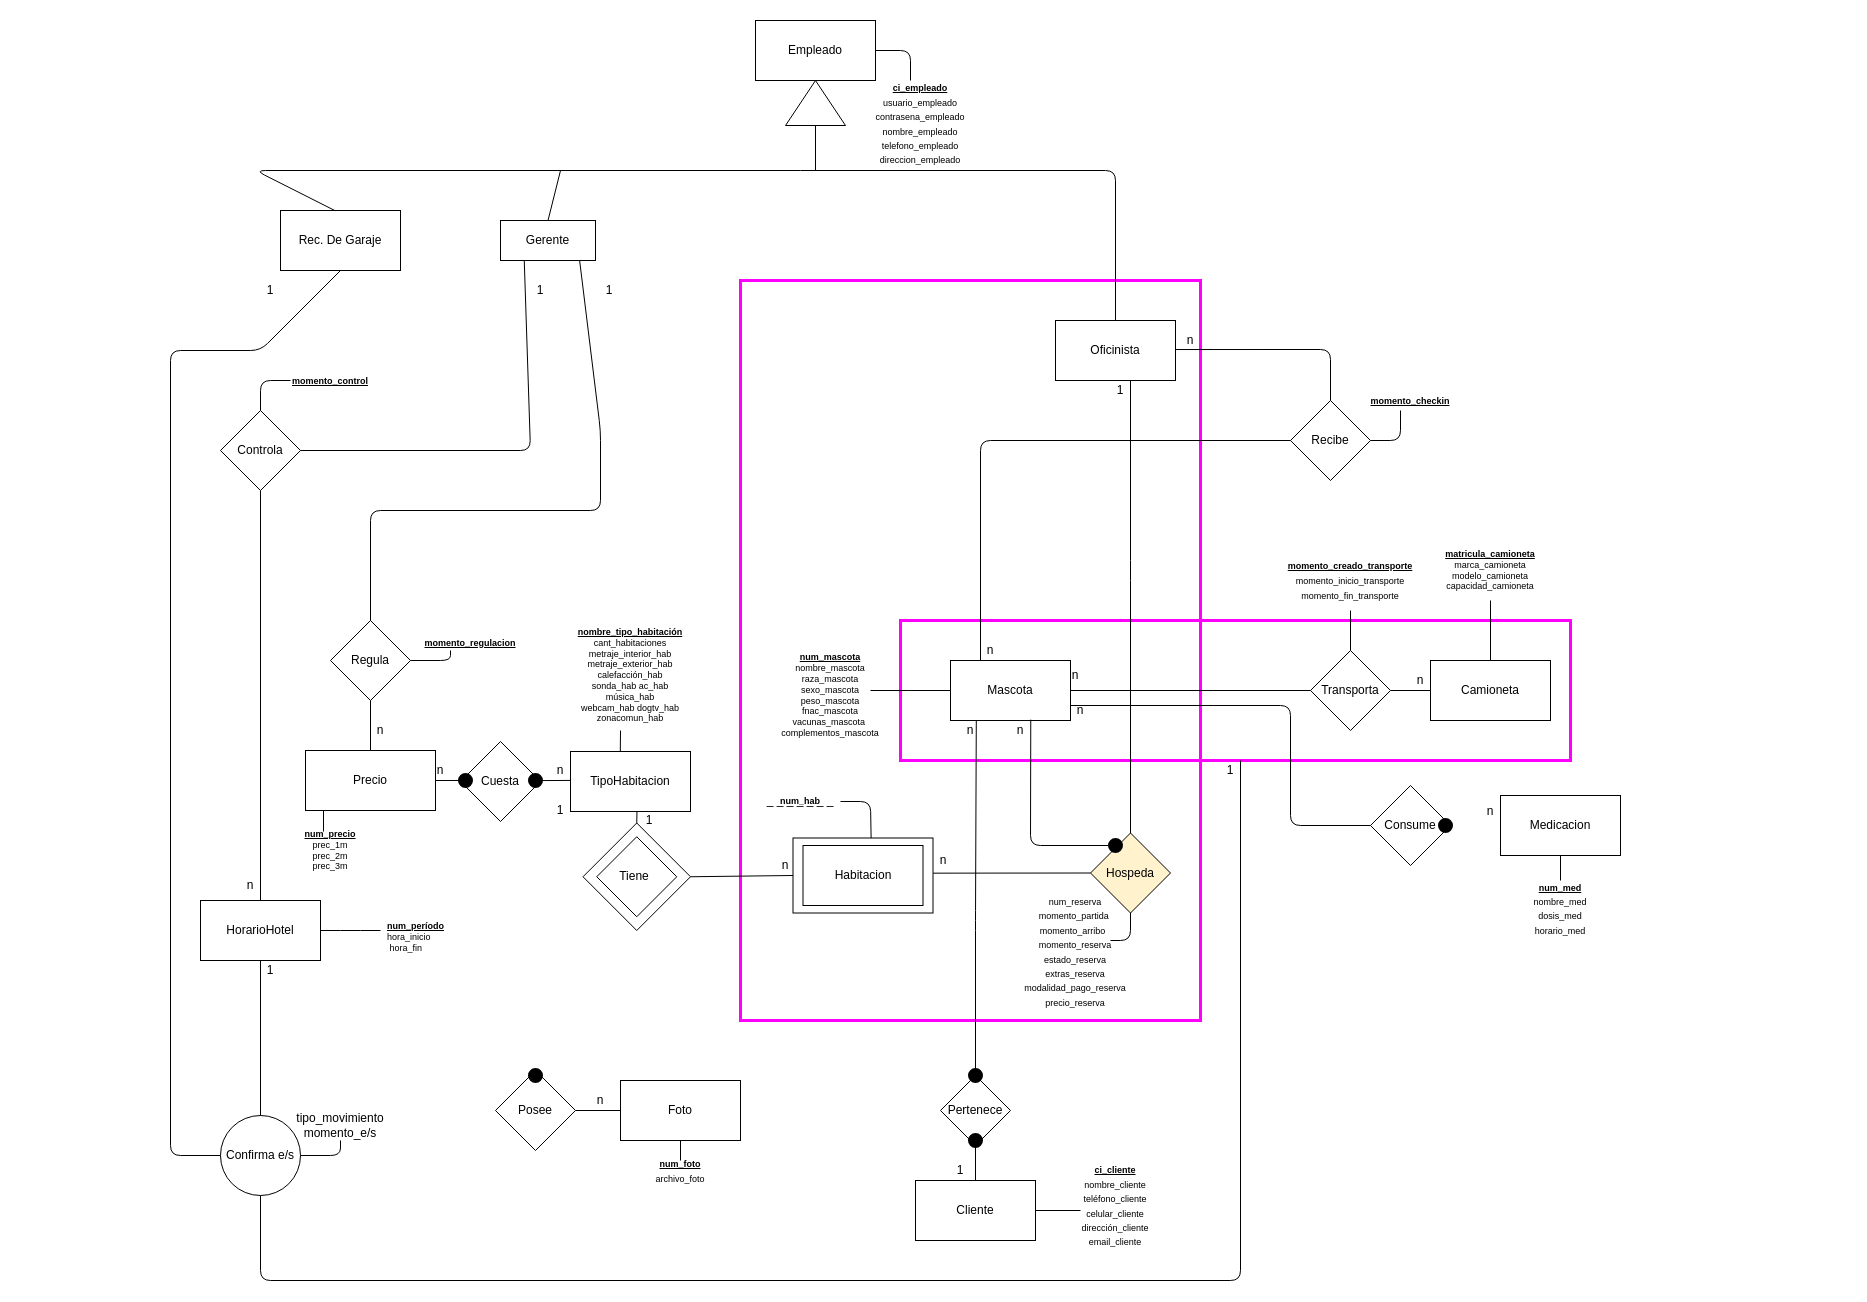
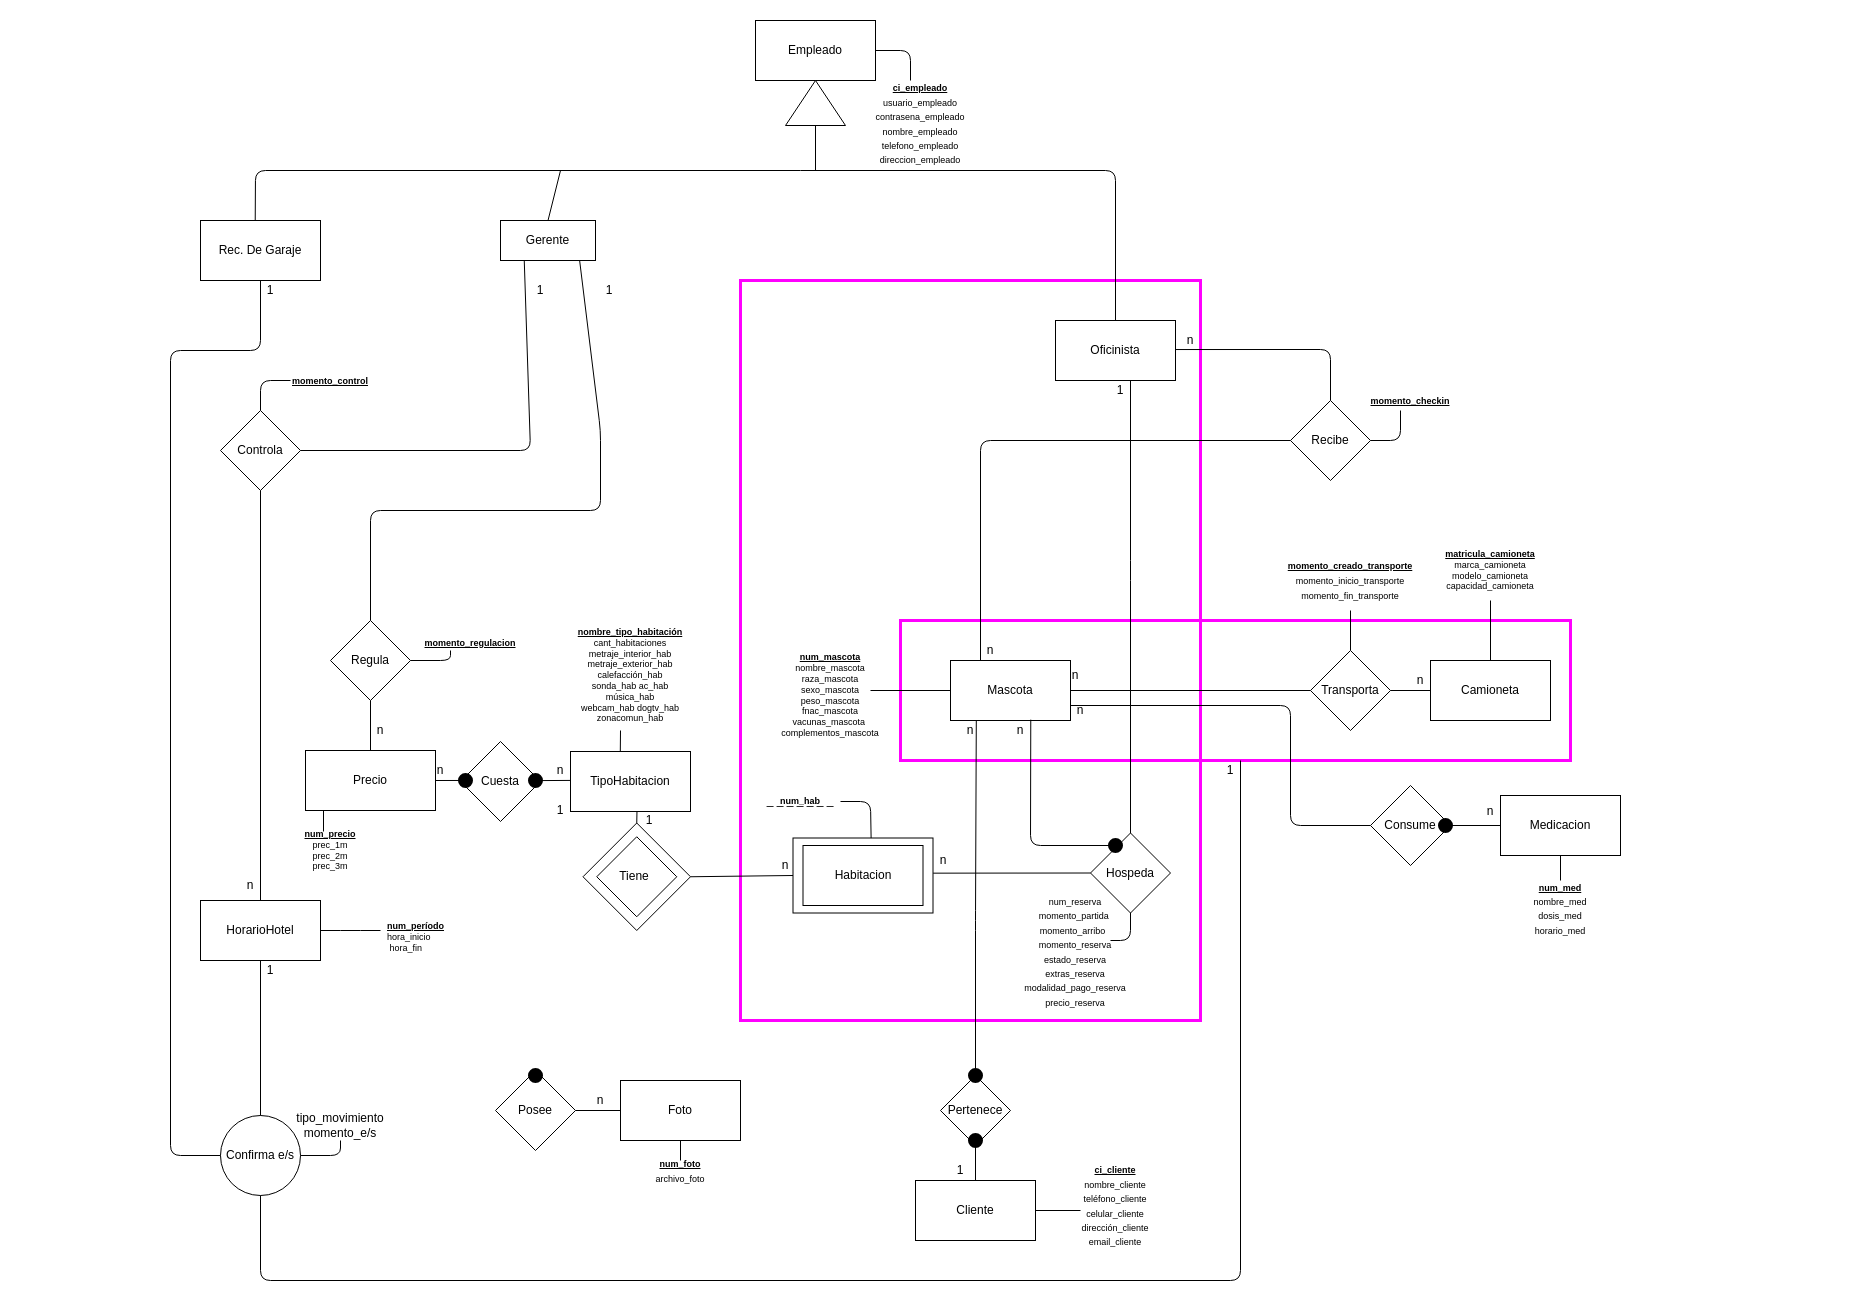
- <mxCell id="96" value="Rec. De Garaje" style="rounded=0;whiteSpace=wrap;html=1;" vertex="1" parent="1"><mxGeometry x="280" y="210" width="120" height="60" as="geometry" /></mxCell>
+ <mxCell id="96" value="Rec. De Garaje" style="rounded=0;whiteSpace=wrap;html=1;" vertex="1" parent="1"><mxGeometry x="200" y="220" width="120" height="60" as="geometry" /></mxCell>
+ <mxCell id="112" value="" style="endArrow=none;html=1;exitX=1;exitY=0.5;exitDx=0;exitDy=0;entryX=0;entryY=0.5;entryDx=0;entryDy=0;" edge="1" parent="1" source="111" target="107"><mxGeometry width="50" height="50" relative="1" as="geometry"><mxPoint x="1450" y="860" as="sourcePoint" /><mxPoint x="1500" y="810" as="targetPoint" /></mxGeometry></mxCell>
- <mxCell id="26" value="Hospeda" style="rhombus;whiteSpace=wrap;html=1;strokeColor=#000000;strokeWidth=1;fillColor=#fff2cc;" parent="1" vertex="1"><mxGeometry x="1090" y="832.5" width="80" height="80" as="geometry" /></mxCell>
+ <mxCell id="26" value="Hospeda" style="rhombus;whiteSpace=wrap;html=1;strokeColor=#000000;strokeWidth=1;fillColor=#FFFFFF;" parent="1" vertex="1"><mxGeometry x="1090" y="832.5" width="80" height="80" as="geometry" /></mxCell>
